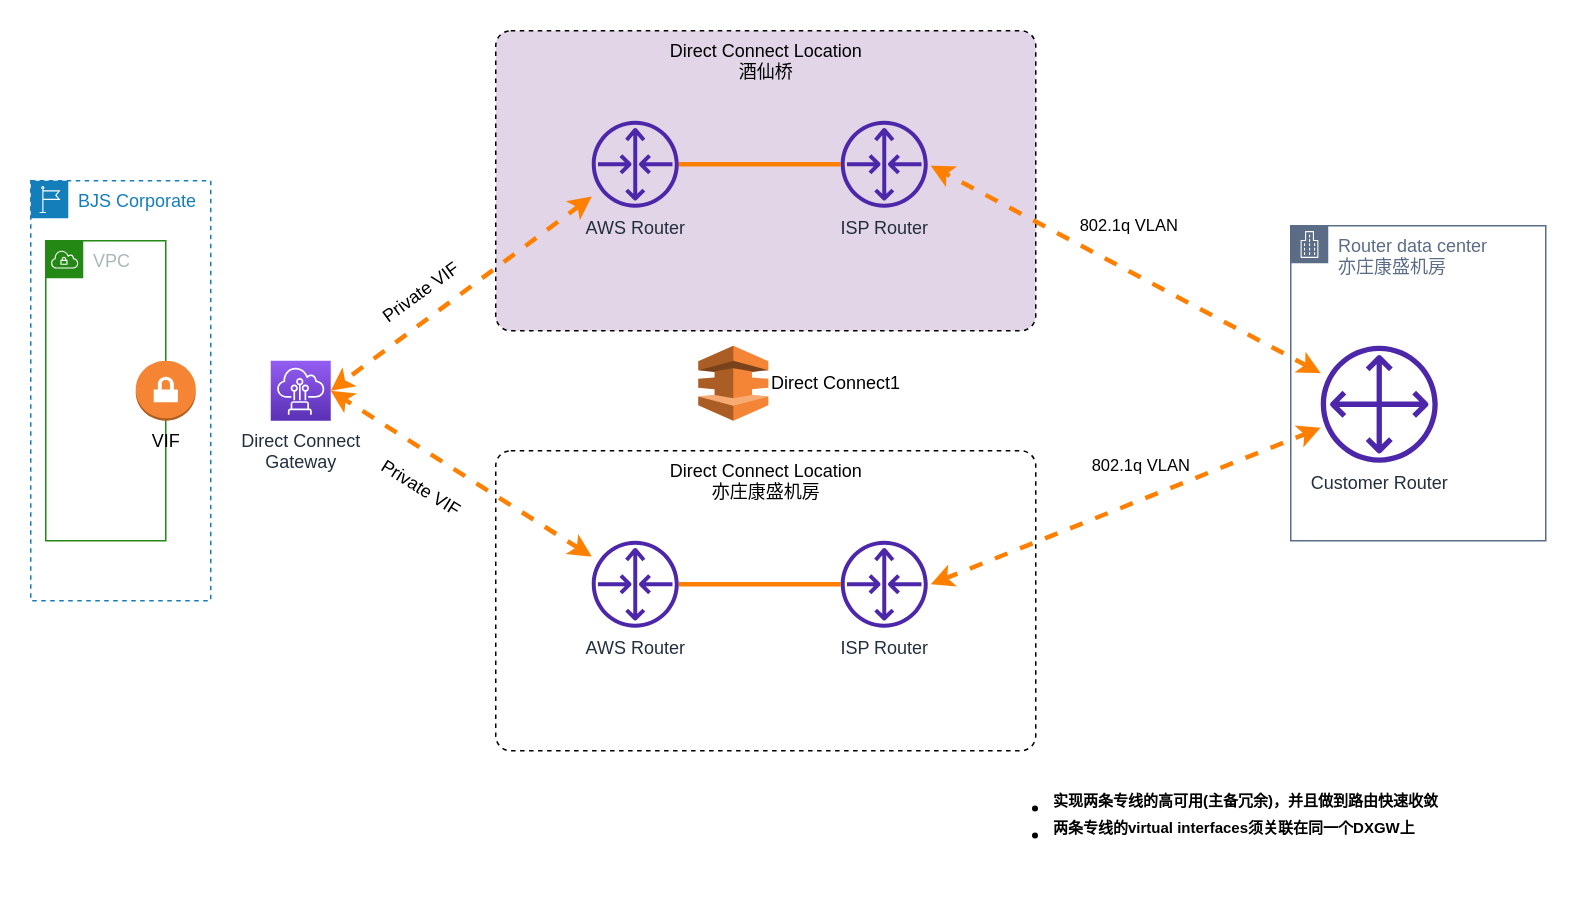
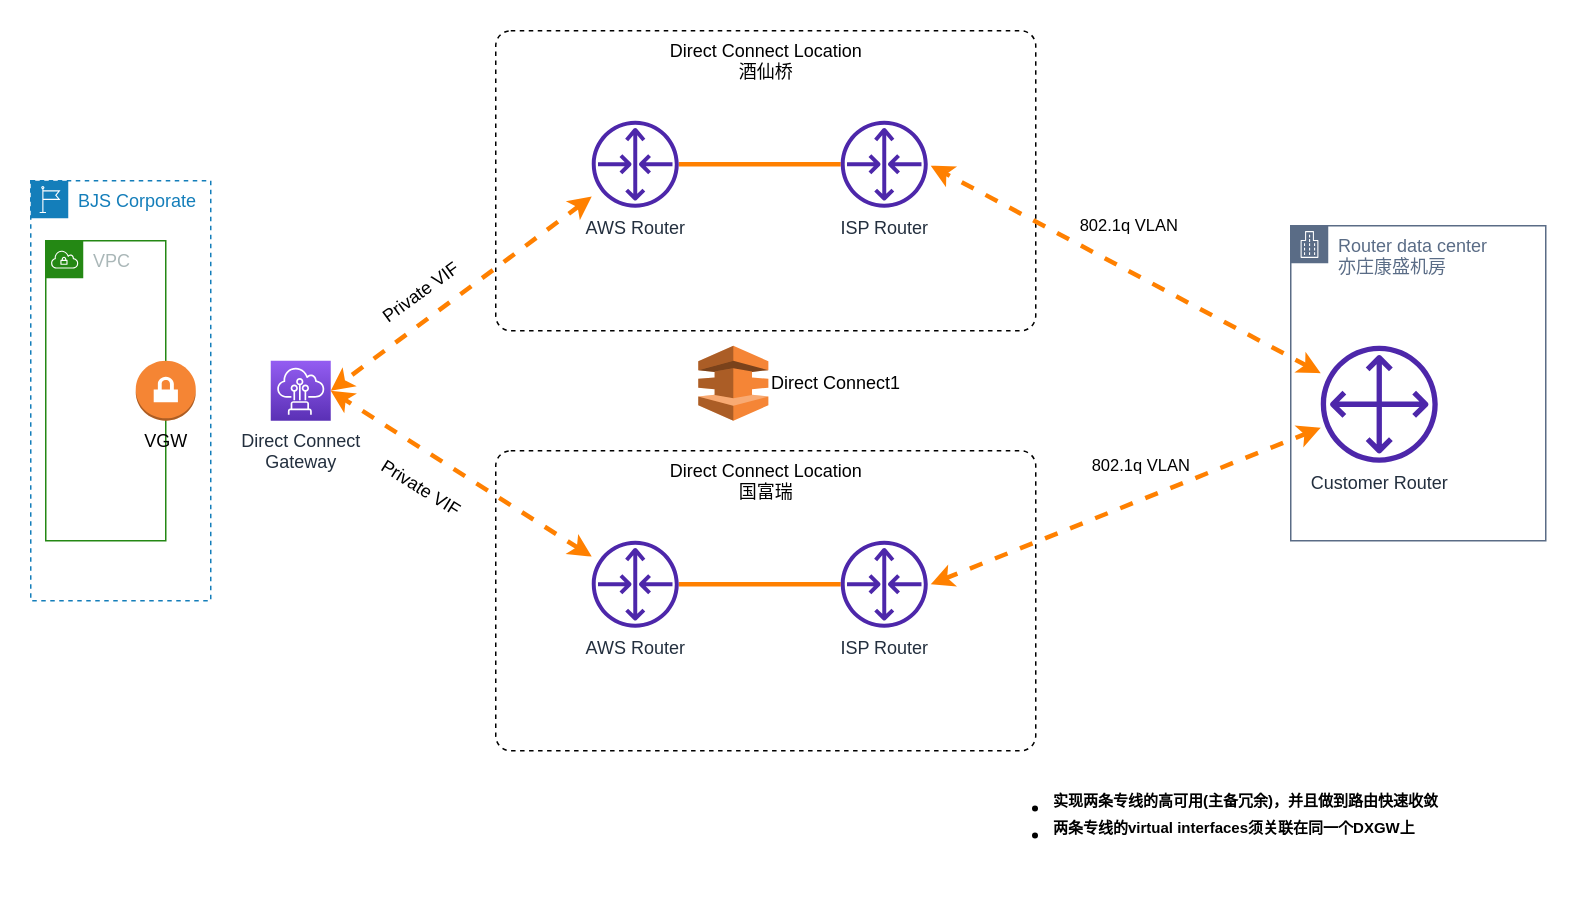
- <mxCell id="6" value="Direct Connect Location&lt;br&gt;酒仙桥" style="html=1;align=center;verticalAlign=top;rounded=1;absoluteArcSize=1;arcSize=20;dashed=1;fillColor=#e1d5e7;" vertex="1" parent="1"><mxGeometry x="330" y="20" width="360" height="200" as="geometry" /></mxCell>
+ <mxCell id="6" value="Direct Connect Location&lt;br&gt;酒仙桥" style="html=1;align=center;verticalAlign=top;rounded=1;absoluteArcSize=1;arcSize=20;dashed=1;" vertex="1" parent="1"><mxGeometry x="330" y="20" width="360" height="200" as="geometry" /></mxCell>
- <mxCell id="4" value="VIF" style="outlineConnect=0;dashed=0;verticalLabelPosition=bottom;verticalAlign=top;align=center;html=1;shape=mxgraph.aws3.vpn_gateway;fillColor=#F58534;gradientColor=none;" vertex="1" parent="3"><mxGeometry x="60" y="80" width="40" height="40" as="geometry" /></mxCell>
+ <mxCell id="4" value="VGW" style="outlineConnect=0;dashed=0;verticalLabelPosition=bottom;verticalAlign=top;align=center;html=1;shape=mxgraph.aws3.vpn_gateway;fillColor=#F58534;gradientColor=none;" vertex="1" parent="3"><mxGeometry x="60" y="80" width="40" height="40" as="geometry" /></mxCell>
- <mxCell id="11" value="Direct Connect Location&lt;br&gt;亦庄康盛机房" style="html=1;align=center;verticalAlign=top;rounded=1;absoluteArcSize=1;arcSize=20;dashed=1;" vertex="1" parent="1"><mxGeometry x="330" y="300" width="360" height="200" as="geometry" /></mxCell>
+ <mxCell id="11" value="Direct Connect Location&lt;br&gt;国富瑞" style="html=1;align=center;verticalAlign=top;rounded=1;absoluteArcSize=1;arcSize=20;dashed=1;" vertex="1" parent="1"><mxGeometry x="330" y="300" width="360" height="200" as="geometry" /></mxCell>
